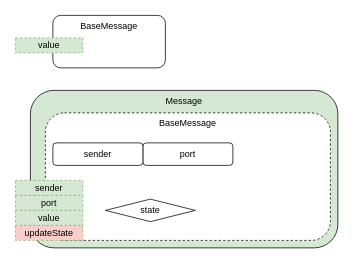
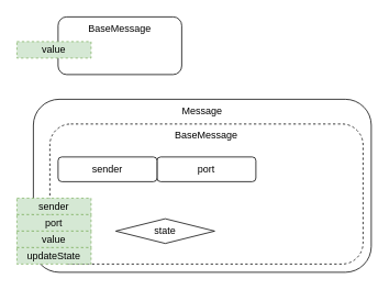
- <mxCell id="2" value="Message" style="rounded=1;whiteSpace=wrap;html=1;verticalAlign=top;fillColor=#d5e8d4;" parent="1" vertex="1"><mxGeometry x="40" y="120" width="410" height="210" as="geometry" /></mxCell>
+ <mxCell id="2" value="Message" style="rounded=1;whiteSpace=wrap;html=1;verticalAlign=top;" parent="1" vertex="1"><mxGeometry x="40" y="120" width="410" height="210" as="geometry" /></mxCell>
- <mxCell id="12" value="updateState" style="rounded=0;whiteSpace=wrap;html=1;dashed=1;fillColor=#f8cecc;strokeColor=#82b366;" parent="1" vertex="1"><mxGeometry x="20" y="300" width="90" height="20" as="geometry" /></mxCell>
+ <mxCell id="12" value="updateState" style="rounded=0;whiteSpace=wrap;html=1;dashed=1;fillColor=#d5e8d4;strokeColor=#82b366;" parent="1" vertex="1"><mxGeometry x="20" y="300" width="90" height="20" as="geometry" /></mxCell>
